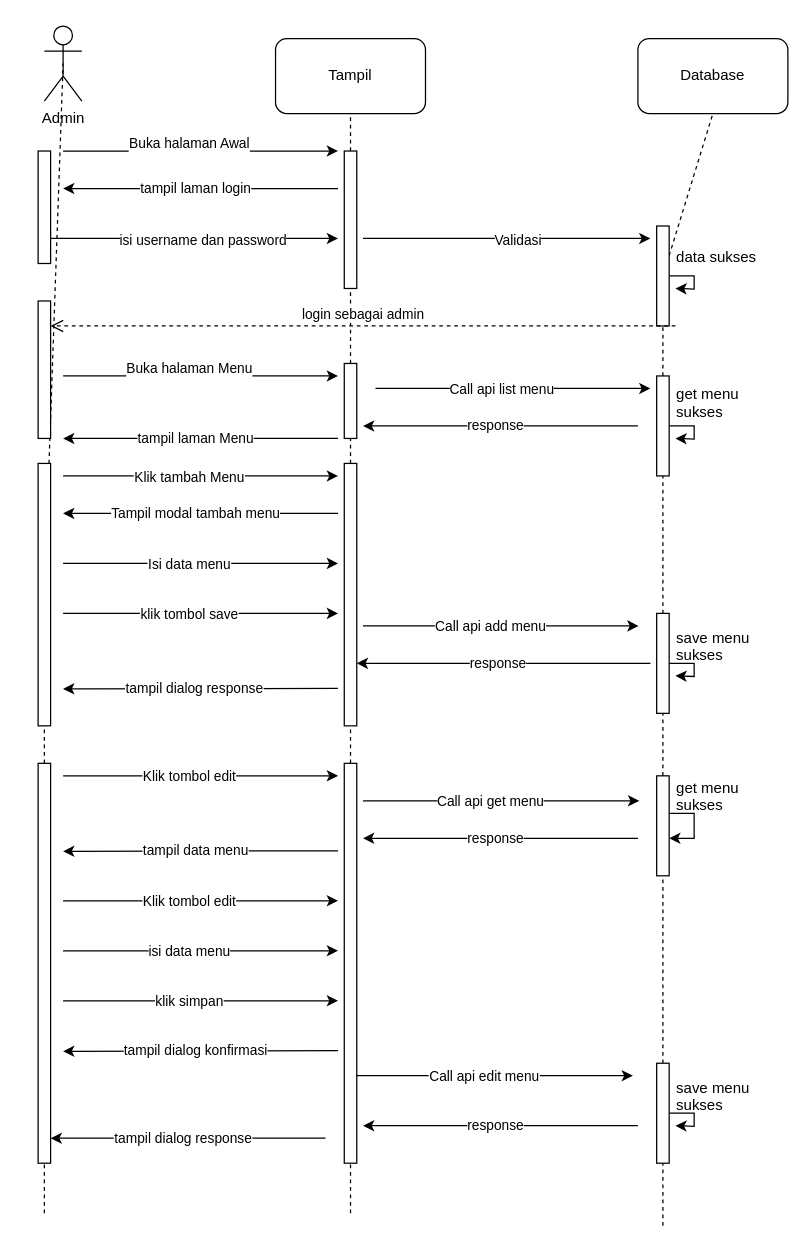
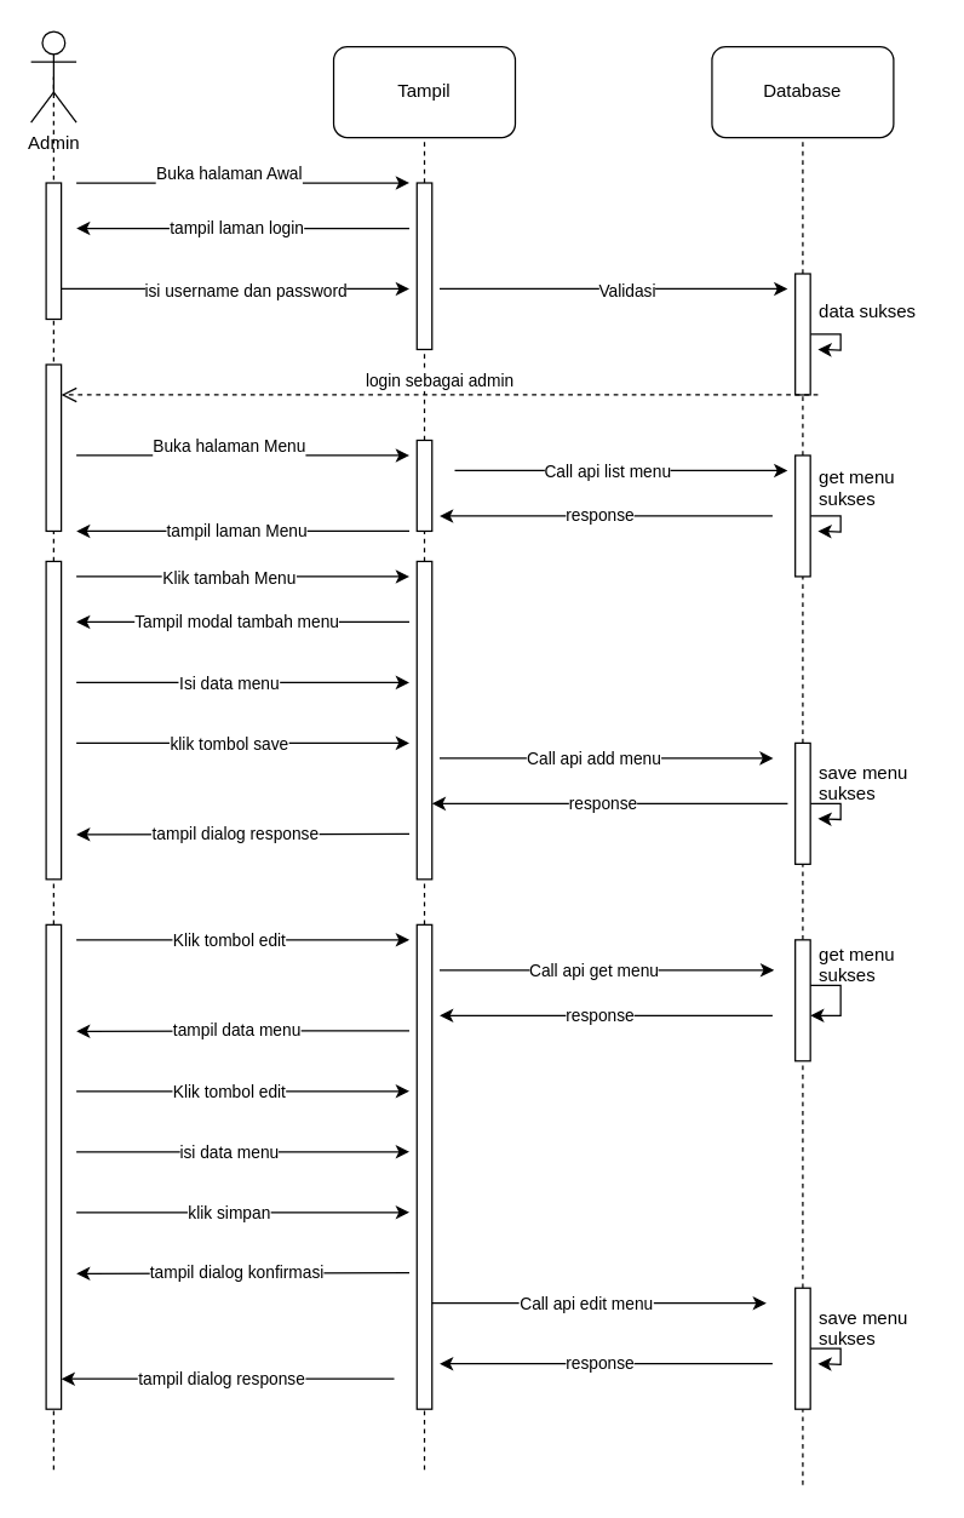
- <mxCell id="2" value="&lt;div&gt;Admin&lt;/div&gt;&lt;div&gt;&lt;br&gt;&lt;/div&gt;" style="shape=umlActor;verticalLabelPosition=bottom;verticalAlign=top;html=1;outlineConnect=0;" parent="1" vertex="1"><mxGeometry x="35" y="20" width="30" height="60" as="geometry" /></mxCell>
+ <mxCell id="2" value="&lt;div&gt;Admin&lt;/div&gt;&lt;div&gt;&lt;br&gt;&lt;/div&gt;" style="shape=umlActor;verticalLabelPosition=bottom;verticalAlign=top;html=1;outlineConnect=0;" parent="1" vertex="1"><mxGeometry x="20" width="30" height="60" as="geometry" y="20" /></mxCell>
- <mxCell id="11" value="Database" style="rounded=1;whiteSpace=wrap;html=1;" parent="1" vertex="1"><mxGeometry x="510" y="30" width="120" height="60" as="geometry" /></mxCell>
+ <mxCell id="11" value="Database" style="rounded=1;whiteSpace=wrap;html=1;" parent="1" vertex="1"><mxGeometry x="470" y="30" width="120" height="60" as="geometry" /></mxCell>
